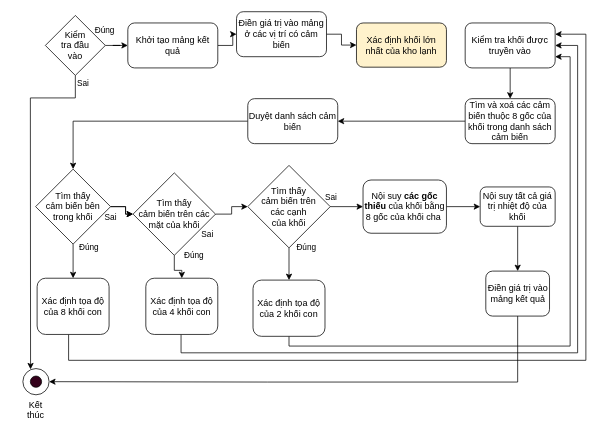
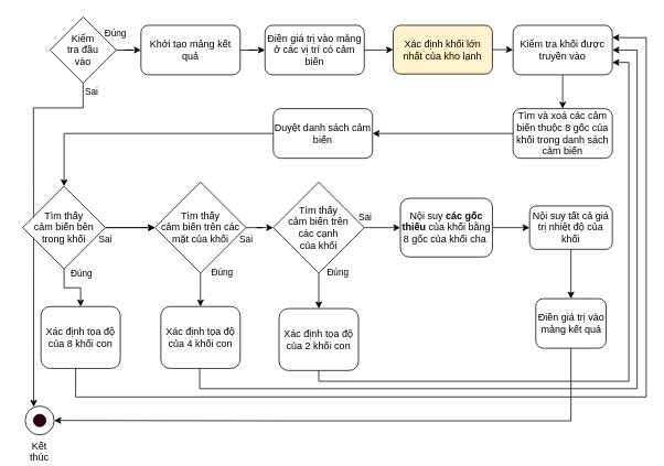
- <mxCell id="8" value="Điền giá trị vào mảng ở các vị trí có cảm biến" style="rounded=1;whiteSpace=wrap;html=1;" parent="1" vertex="1"><mxGeometry x="315" y="15" width="120" height="60" as="geometry" /></mxCell>
+ <mxCell id="8" value="Điền giá trị vào mảng ở các vị trí có cảm biến" style="rounded=1;whiteSpace=wrap;html=1;" parent="1" vertex="1"><mxGeometry x="320" y="30" width="120" height="60" as="geometry" /></mxCell>
+ <mxCell id="28" style="edgeStyle=orthogonalEdgeStyle;rounded=0;orthogonalLoop=1;jettySize=auto;html=1;" parent="1" source="29" target="31" edge="1"><mxGeometry relative="1" as="geometry" /></mxCell>
- <mxCell id="12" value="Tìm thấy&lt;br&gt;cảm biến bên trong khối" style="rhombus;whiteSpace=wrap;html=1;" parent="1" vertex="1"><mxGeometry x="47" y="225" width="100" height="100" as="geometry" /></mxCell>
+ <mxCell id="12" value="Tìm thấy&lt;br&gt;cảm biến bên trong khối" style="rhombus;whiteSpace=wrap;html=1;" parent="1" vertex="1"><mxGeometry x="27" y="225" width="100" height="100" as="geometry" /></mxCell>
- <mxCell id="15" value="Tìm thấy&lt;br&gt;cảm biến trên các mặt của khối" style="rhombus;whiteSpace=wrap;html=1;" parent="1" vertex="1"><mxGeometry x="177" y="230" width="110" height="110" as="geometry" /></mxCell>
+ <mxCell id="15" value="Tìm thấy&lt;br&gt;cảm biến trên các mặt của khối" style="rhombus;whiteSpace=wrap;html=1;" parent="1" vertex="1"><mxGeometry x="187" y="220" width="110" height="110" as="geometry" /></mxCell>
